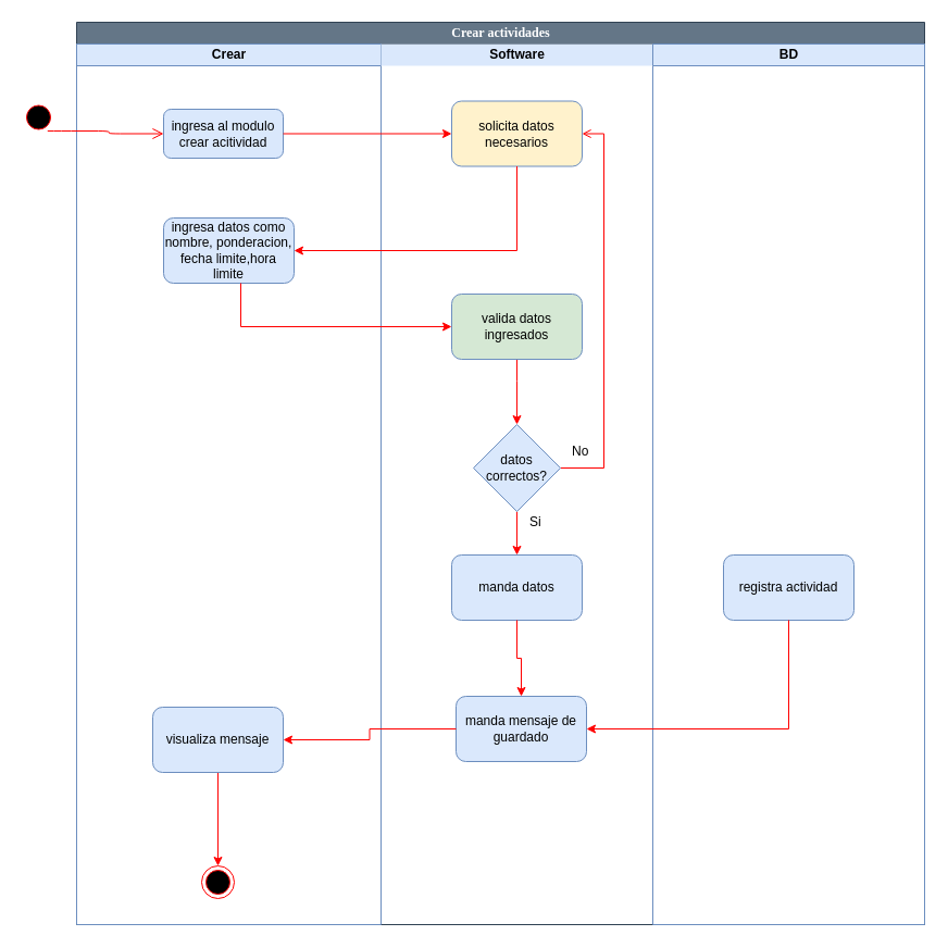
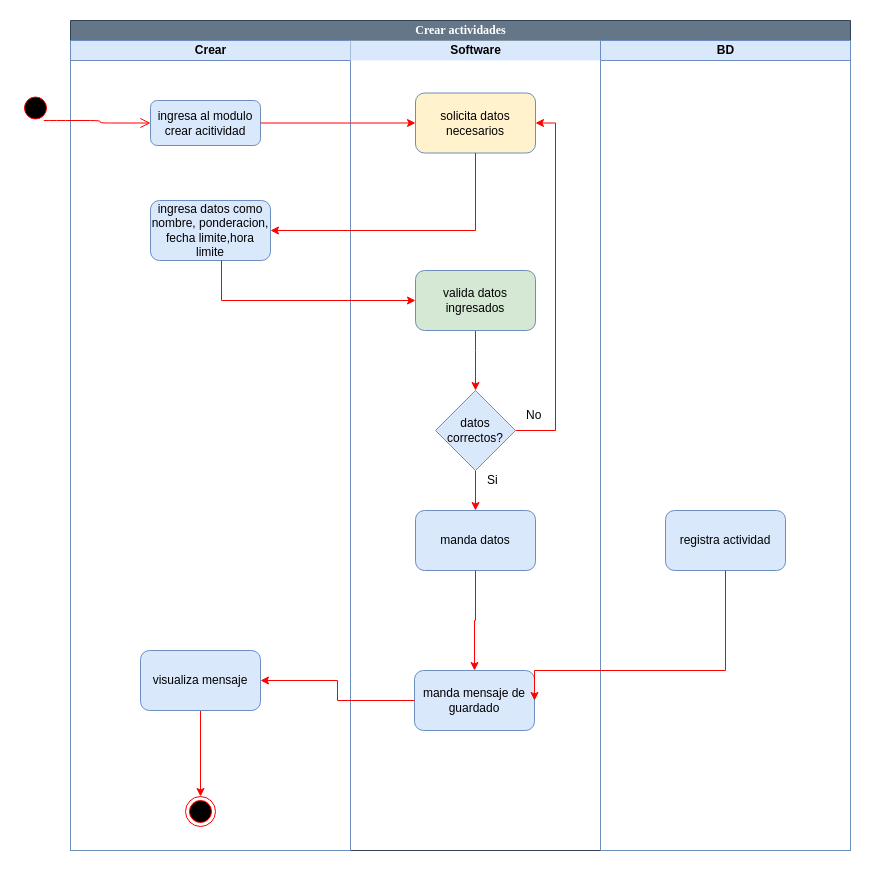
- <mxCell id="12" style="edgeStyle=orthogonalEdgeStyle;rounded=0;orthogonalLoop=1;jettySize=auto;html=1;entryX=1;entryY=0.5;entryDx=0;entryDy=0;strokeColor=#FF0000;endArrow=open;" edge="1" parent="9" source="14" target="11"><mxGeometry relative="1" as="geometry"><Array as="points"><mxPoint x="205" y="390" /><mxPoint x="205" y="83" /></Array></mxGeometry></mxCell>
+ <mxCell id="12" style="edgeStyle=orthogonalEdgeStyle;rounded=0;orthogonalLoop=1;jettySize=auto;html=1;entryX=1;entryY=0.5;entryDx=0;entryDy=0;strokeColor=#FF0000;" edge="1" parent="9" source="14" target="11"><mxGeometry relative="1" as="geometry"><Array as="points"><mxPoint x="205" y="390" /><mxPoint x="205" y="83" /></Array></mxGeometry></mxCell>
- <mxCell id="16" value="manda mensaje de guardado" style="rounded=1;whiteSpace=wrap;html=1;fillColor=#dae8fc;strokeColor=#6c8ebf;" vertex="1" parent="9"><mxGeometry x="69" y="600" width="120" height="60" as="geometry" /></mxCell>
+ <mxCell id="16" value="manda mensaje de guardado" style="rounded=1;whiteSpace=wrap;html=1;fillColor=#dae8fc;strokeColor=#6c8ebf;" vertex="1" parent="9"><mxGeometry x="64" y="630" width="120" height="60" as="geometry" /></mxCell>
